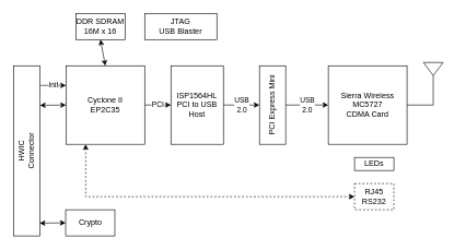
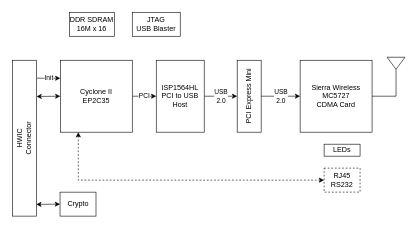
- <mxCell id="22" value="JTAG&lt;br&gt;USB Blaster" style="rounded=0;whiteSpace=wrap;html=1;" vertex="1" parent="1"><mxGeometry x="220" y="20" width="110" height="40" as="geometry" /></mxCell>
+ <mxCell id="22" value="JTAG&lt;br&gt;USB Blaster" style="rounded=0;whiteSpace=wrap;html=1;" vertex="1" parent="1"><mxGeometry x="220" y="20" width="80" height="40" as="geometry" /></mxCell>
- <mxCell id="21" value="" style="endArrow=classic;startArrow=classic;html=1;entryX=0.5;entryY=1;entryDx=0;entryDy=0;exitX=0.5;exitY=0;exitDx=0;exitDy=0;" edge="1" parent="1" source="7" target="20"><mxGeometry width="50" height="50" relative="1" as="geometry"><mxPoint x="160" y="90" as="sourcePoint" /><mxPoint x="70" y="360" as="targetPoint" /></mxGeometry></mxCell>
- <mxCell id="18" value="Crypto" style="rounded=0;whiteSpace=wrap;html=1;" vertex="1" parent="1"><mxGeometry x="99.5" y="320" width="75" height="40" as="geometry" /></mxCell>
+ <mxCell id="18" value="Crypto" style="rounded=0;whiteSpace=wrap;html=1;" vertex="1" parent="1"><mxGeometry x="99.5" y="320" width="60" height="40" as="geometry" /></mxCell>
